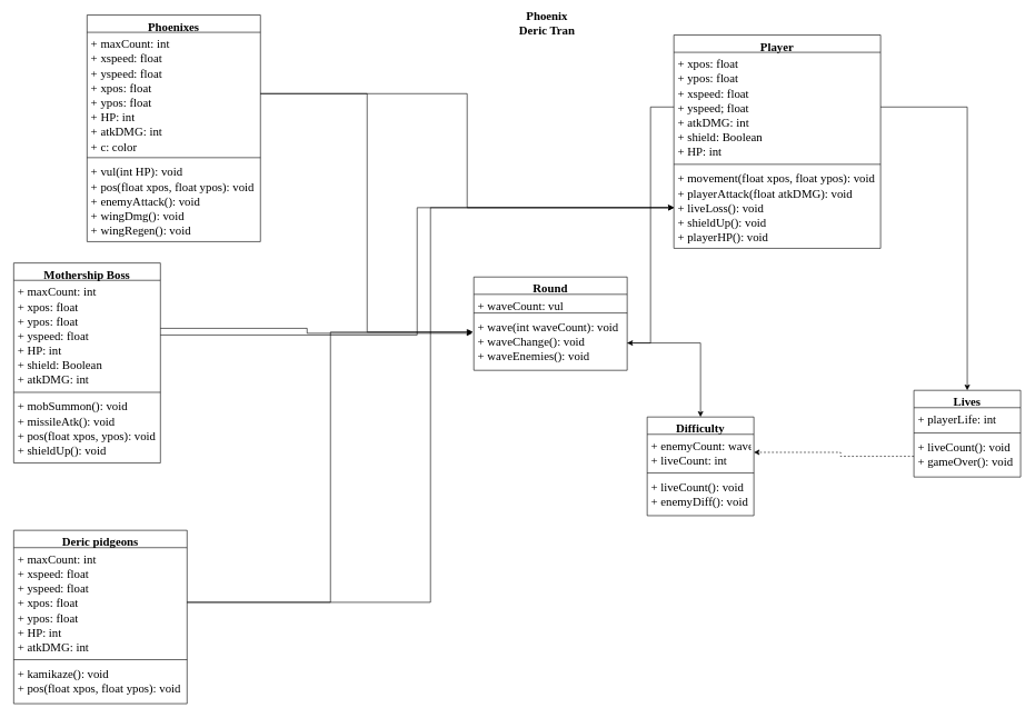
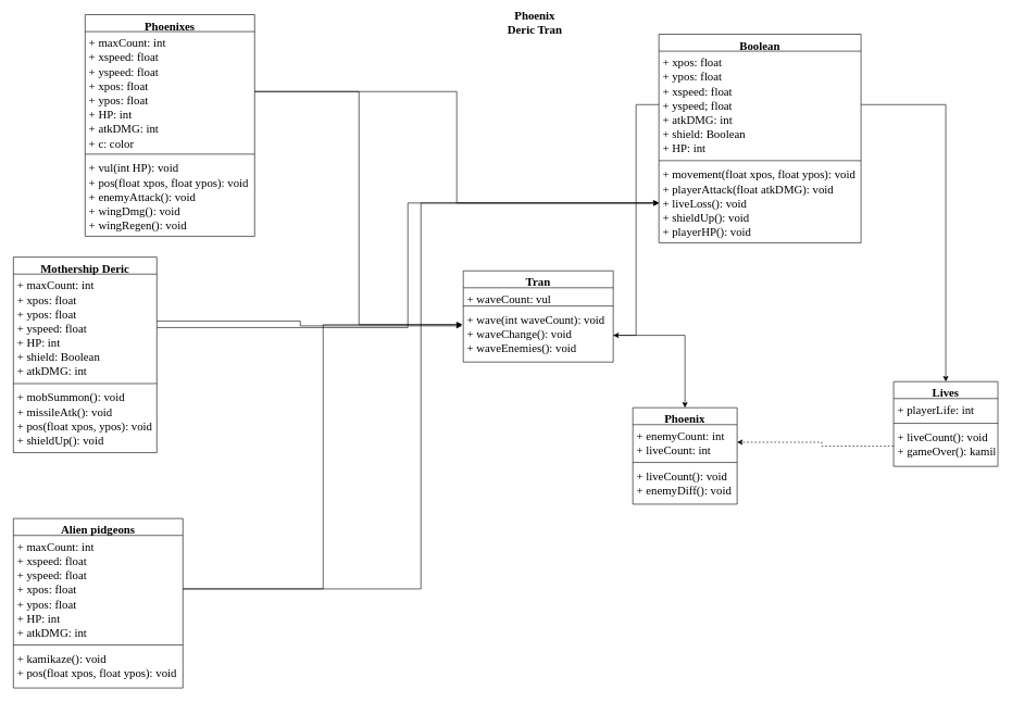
- <mxCell id="7" value="Player" style="swimlane;fontStyle=1;align=center;verticalAlign=top;childLayout=stackLayout;horizontal=1;startSize=26;horizontalStack=0;resizeParent=1;resizeParentMax=0;resizeLast=0;collapsible=1;marginBottom=0;fontFamily=Lucida Console;fontSize=18;" vertex="1" parent="1"><mxGeometry x="1010" y="52" width="310" height="320" as="geometry" /></mxCell>
+ <mxCell id="7" value="Boolean" style="swimlane;fontStyle=1;align=center;verticalAlign=top;childLayout=stackLayout;horizontal=1;startSize=26;horizontalStack=0;resizeParent=1;resizeParentMax=0;resizeLast=0;collapsible=1;marginBottom=0;fontFamily=Lucida Console;fontSize=18;" vertex="1" parent="1"><mxGeometry x="1010" y="52" width="310" height="320" as="geometry" /></mxCell>
- <mxCell id="19" value="Mothership Boss" style="swimlane;fontStyle=1;align=center;verticalAlign=top;childLayout=stackLayout;horizontal=1;startSize=26;horizontalStack=0;resizeParent=1;resizeParentMax=0;resizeLast=0;collapsible=1;marginBottom=0;fontFamily=Lucida Console;fontSize=18;" vertex="1" parent="1"><mxGeometry x="20" y="394" width="220" height="300" as="geometry" /></mxCell>
+ <mxCell id="19" value="Mothership Deric" style="swimlane;fontStyle=1;align=center;verticalAlign=top;childLayout=stackLayout;horizontal=1;startSize=26;horizontalStack=0;resizeParent=1;resizeParentMax=0;resizeLast=0;collapsible=1;marginBottom=0;fontFamily=Lucida Console;fontSize=18;" vertex="1" parent="1"><mxGeometry x="20" y="394" width="220" height="300" as="geometry" /></mxCell>
- <mxCell id="11" value="Round" style="swimlane;fontStyle=1;align=center;verticalAlign=top;childLayout=stackLayout;horizontal=1;startSize=26;horizontalStack=0;resizeParent=1;resizeParentMax=0;resizeLast=0;collapsible=1;marginBottom=0;fontFamily=Lucida Console;fontSize=18;" vertex="1" parent="1"><mxGeometry x="710" y="415" width="230" height="140" as="geometry" /></mxCell>
+ <mxCell id="11" value="Tran" style="swimlane;fontStyle=1;align=center;verticalAlign=top;childLayout=stackLayout;horizontal=1;startSize=26;horizontalStack=0;resizeParent=1;resizeParentMax=0;resizeLast=0;collapsible=1;marginBottom=0;fontFamily=Lucida Console;fontSize=18;" vertex="1" parent="1"><mxGeometry x="710" y="415" width="230" height="140" as="geometry" /></mxCell>
- <mxCell id="31" value="Difficulty" style="swimlane;fontStyle=1;align=center;verticalAlign=top;childLayout=stackLayout;horizontal=1;startSize=26;horizontalStack=0;resizeParent=1;resizeParentMax=0;resizeLast=0;collapsible=1;marginBottom=0;fontFamily=Lucida Console;fontSize=18;" vertex="1" parent="1"><mxGeometry x="970" y="625" width="160" height="148" as="geometry" /></mxCell>
+ <mxCell id="31" value="Phoenix" style="swimlane;fontStyle=1;align=center;verticalAlign=top;childLayout=stackLayout;horizontal=1;startSize=26;horizontalStack=0;resizeParent=1;resizeParentMax=0;resizeLast=0;collapsible=1;marginBottom=0;fontFamily=Lucida Console;fontSize=18;" vertex="1" parent="1"><mxGeometry x="970" y="625" width="160" height="148" as="geometry" /></mxCell>
- <mxCell id="32" value="+ enemyCount: wave&#10;+ liveCount: int" style="text;strokeColor=none;fillColor=none;align=left;verticalAlign=top;spacingLeft=4;spacingRight=4;overflow=hidden;rotatable=0;points=[[0,0.5],[1,0.5]];portConstraint=eastwest;fontFamily=Lucida Console;fontSize=18;" vertex="1" parent="31"><mxGeometry y="26" width="160" height="54" as="geometry" /></mxCell>
+ <mxCell id="32" value="+ enemyCount: int&#10;+ liveCount: int" style="text;strokeColor=none;fillColor=none;align=left;verticalAlign=top;spacingLeft=4;spacingRight=4;overflow=hidden;rotatable=0;points=[[0,0.5],[1,0.5]];portConstraint=eastwest;fontFamily=Lucida Console;fontSize=18;" vertex="1" parent="31"><mxGeometry y="26" width="160" height="54" as="geometry" /></mxCell>
- <mxCell id="30" value="+ liveCount(): void&#10;+ gameOver(): void" style="text;strokeColor=none;fillColor=none;align=left;verticalAlign=top;spacingLeft=4;spacingRight=4;overflow=hidden;rotatable=0;points=[[0,0.5],[1,0.5]];portConstraint=eastwest;fontFamily=Lucida Console;fontSize=18;" vertex="1" parent="27"><mxGeometry y="68" width="160" height="62" as="geometry" /></mxCell>
+ <mxCell id="30" value="+ liveCount(): void&#10;+ gameOver(): kamikaze" style="text;strokeColor=none;fillColor=none;align=left;verticalAlign=top;spacingLeft=4;spacingRight=4;overflow=hidden;rotatable=0;points=[[0,0.5],[1,0.5]];portConstraint=eastwest;fontFamily=Lucida Console;fontSize=18;" vertex="1" parent="27"><mxGeometry y="68" width="160" height="62" as="geometry" /></mxCell>
- <mxCell id="3" value="Deric pidgeons" style="swimlane;fontStyle=1;align=center;verticalAlign=top;childLayout=stackLayout;horizontal=1;startSize=26;horizontalStack=0;resizeParent=1;resizeParentMax=0;resizeLast=0;collapsible=1;marginBottom=0;fontFamily=Lucida Console;fontSize=18;" vertex="1" parent="1"><mxGeometry x="20" y="795" width="260" height="260" as="geometry" /></mxCell>
+ <mxCell id="3" value="Alien pidgeons" style="swimlane;fontStyle=1;align=center;verticalAlign=top;childLayout=stackLayout;horizontal=1;startSize=26;horizontalStack=0;resizeParent=1;resizeParentMax=0;resizeLast=0;collapsible=1;marginBottom=0;fontFamily=Lucida Console;fontSize=18;" vertex="1" parent="1"><mxGeometry x="20" y="795" width="260" height="260" as="geometry" /></mxCell>
